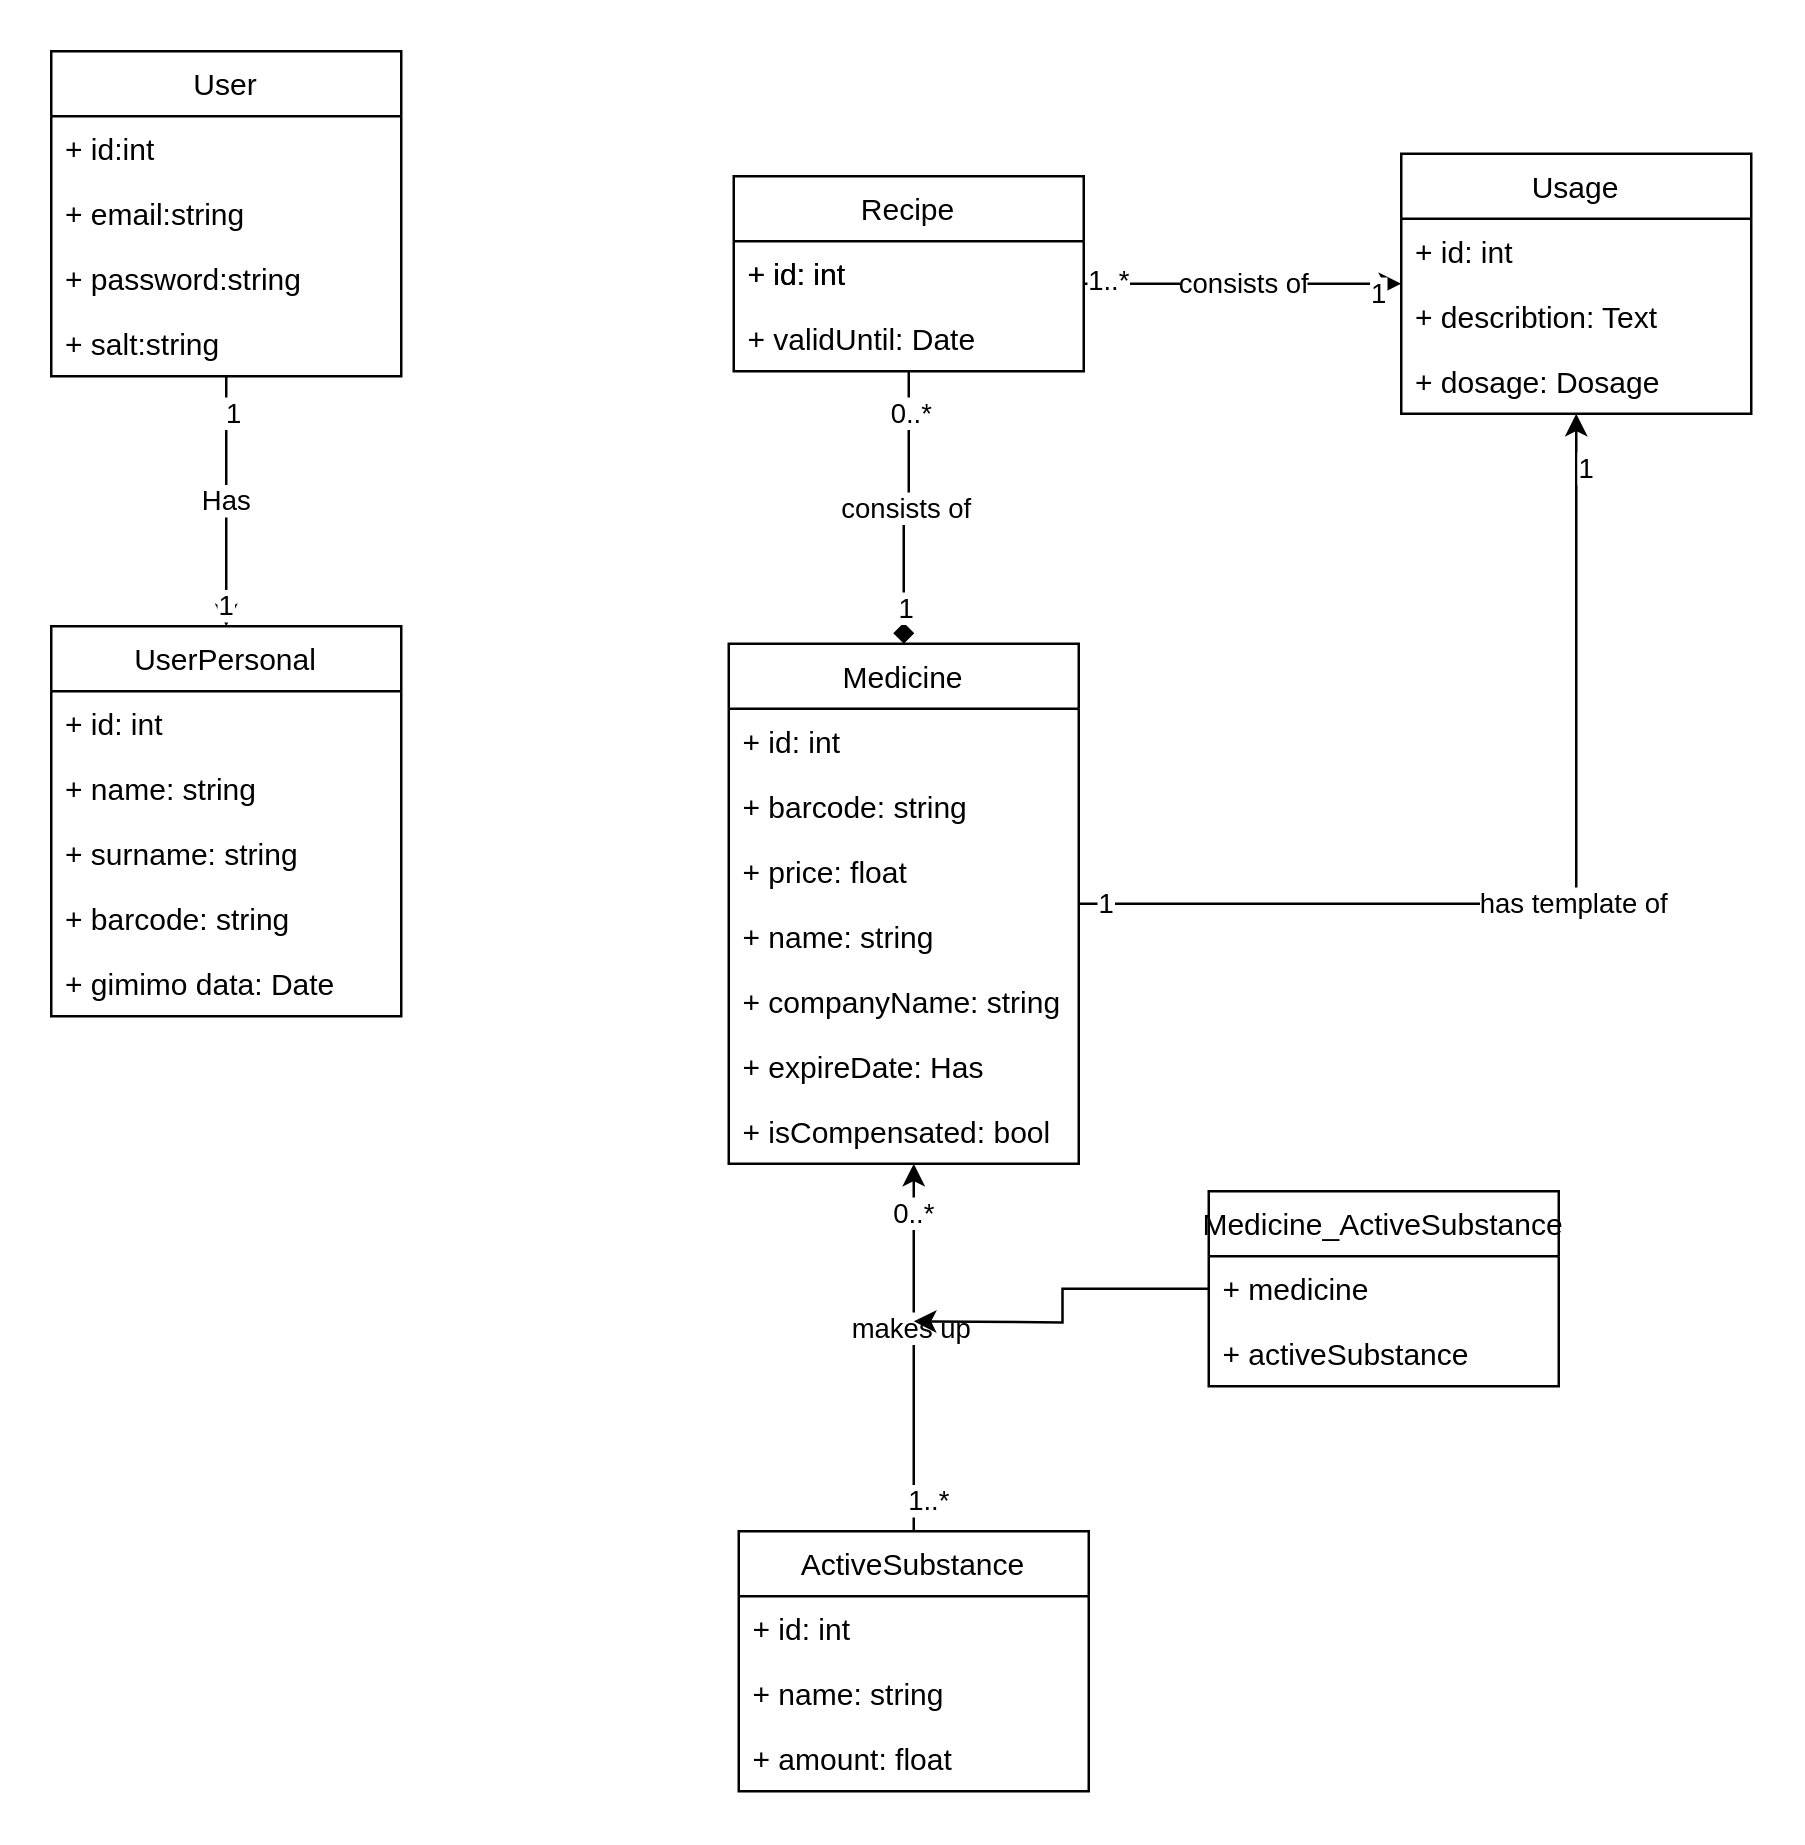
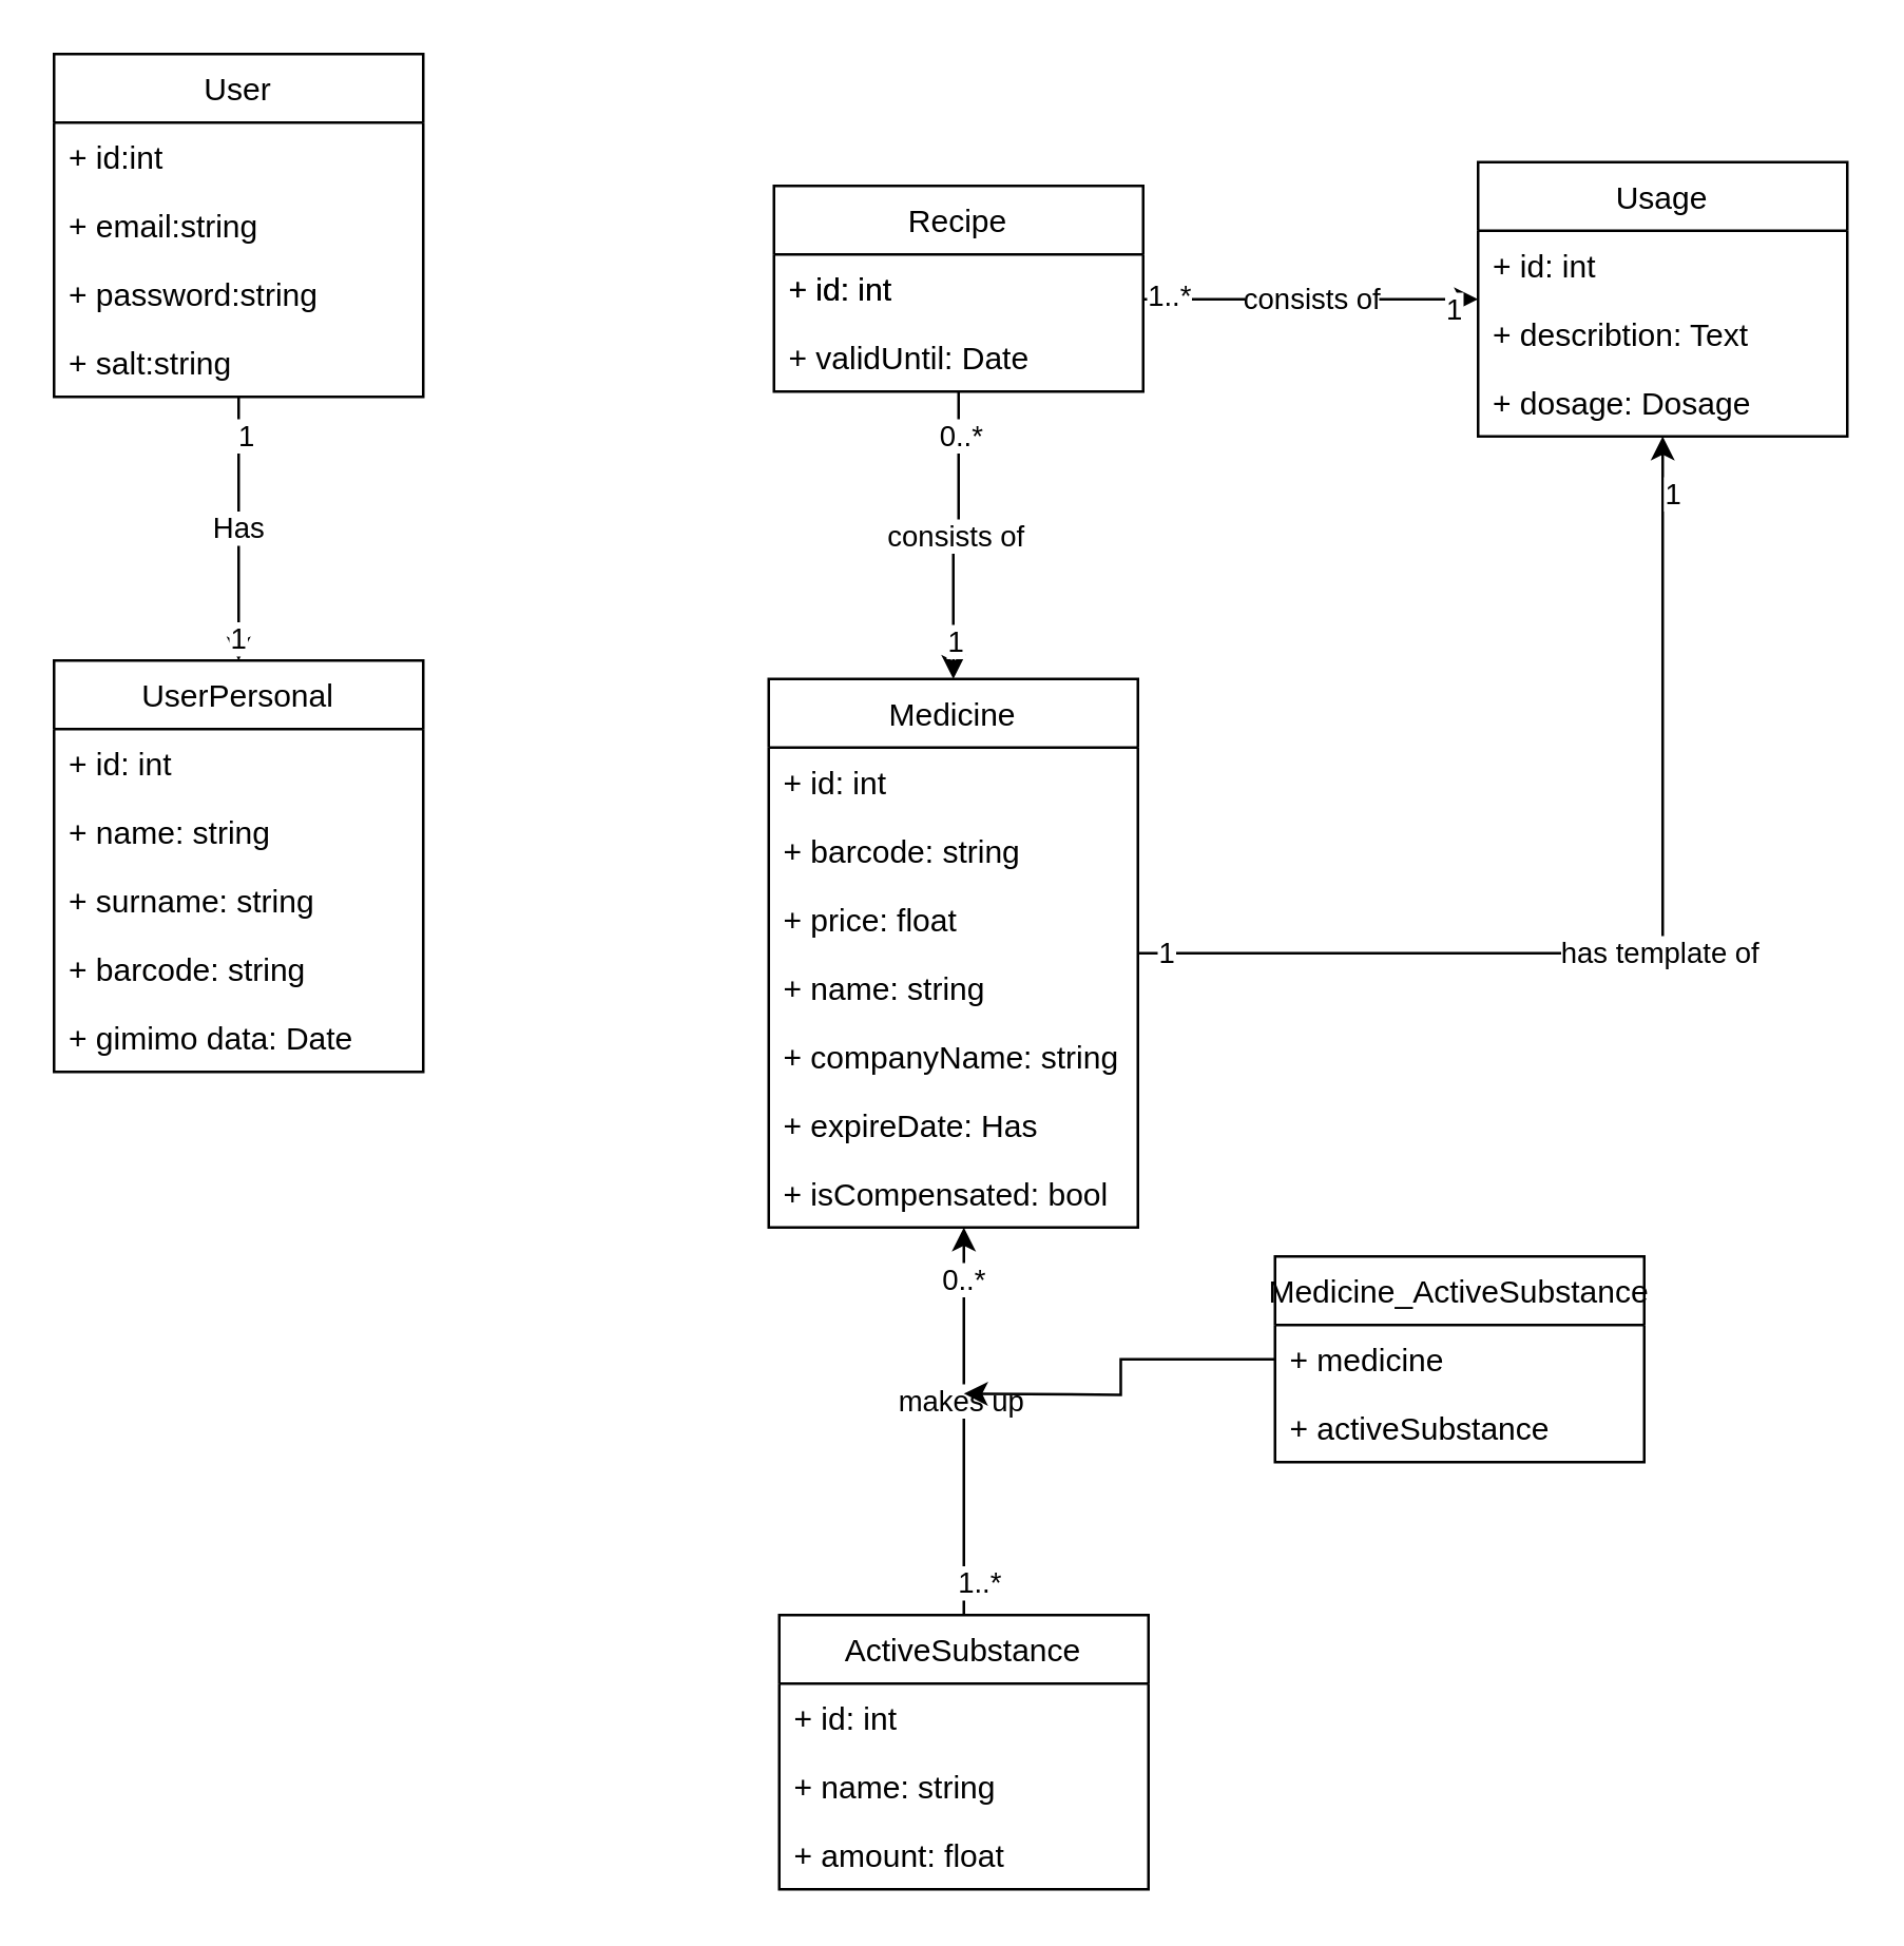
- <mxCell id="11" value="consists of" style="edgeStyle=orthogonalEdgeStyle;rounded=0;orthogonalLoop=1;jettySize=auto;html=1;endArrow=diamond;" parent="1" source="33" target="17" edge="1"><mxGeometry relative="1" as="geometry" /></mxCell>
+ <mxCell id="11" value="consists of" style="edgeStyle=orthogonalEdgeStyle;rounded=0;orthogonalLoop=1;jettySize=auto;html=1;" parent="1" source="33" target="17" edge="1"><mxGeometry relative="1" as="geometry" /></mxCell>
